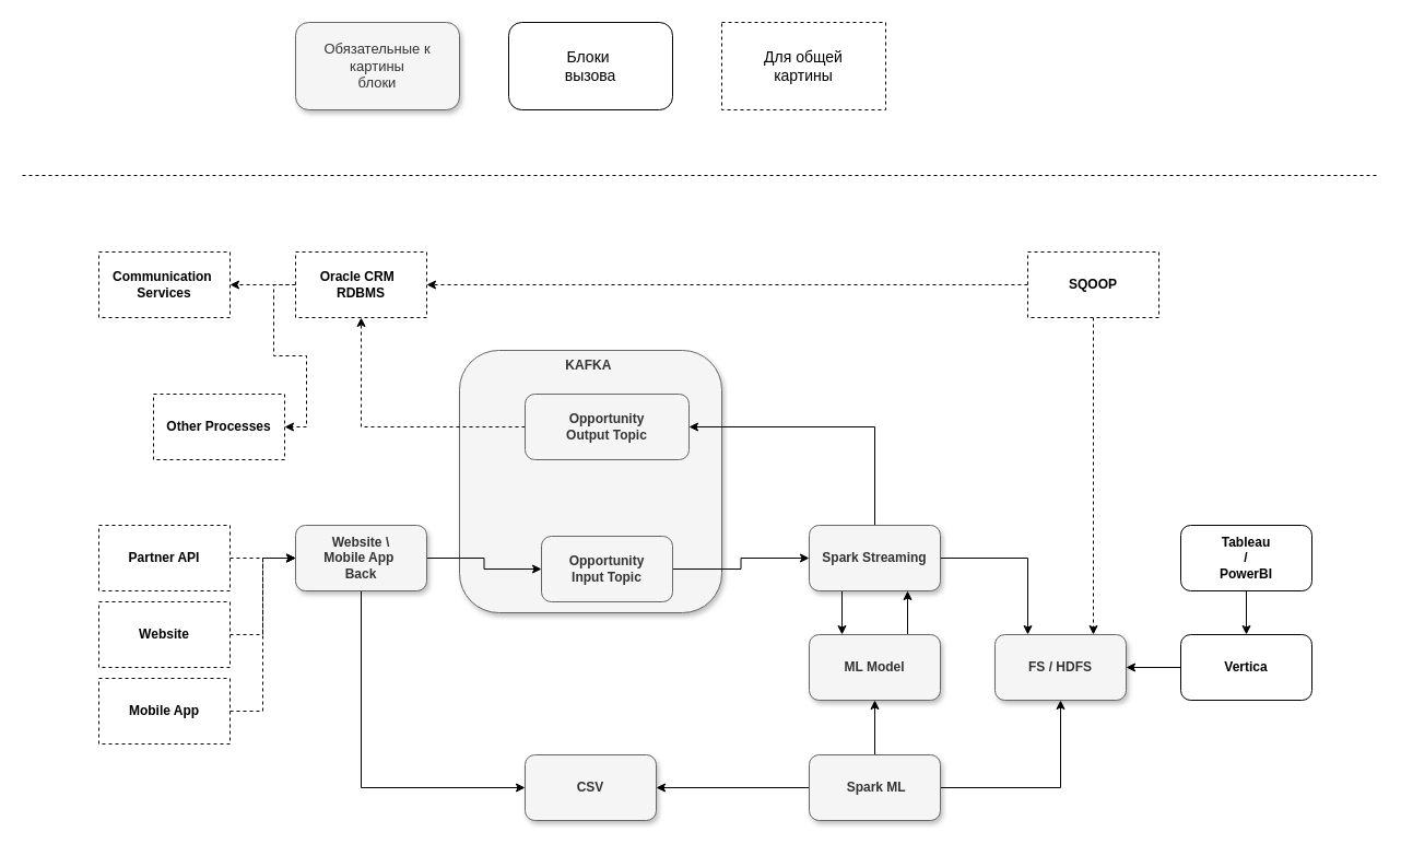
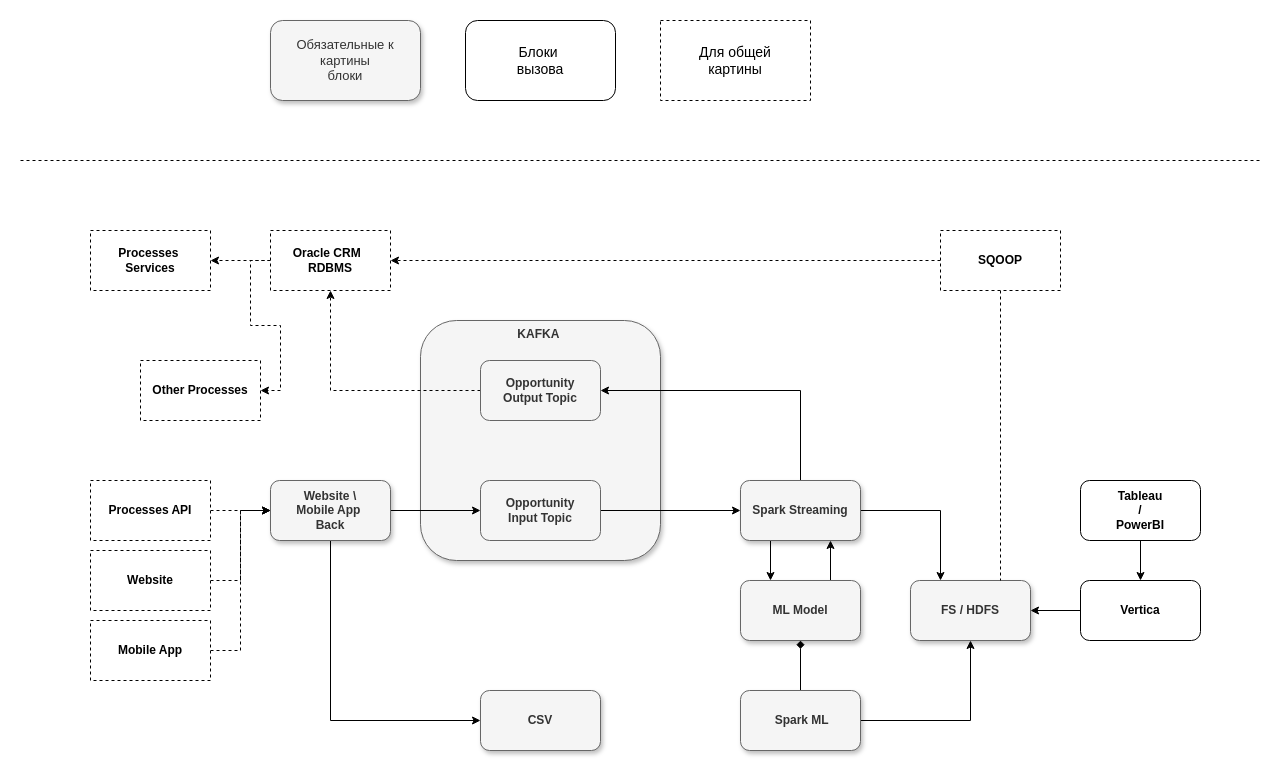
- <mxCell id="32" value="Communication&amp;nbsp;&lt;br style=&quot;font-size: 12px;&quot;&gt;Services" style="rounded=0;whiteSpace=wrap;html=1;dashed=1;fontStyle=1;fontSize=12;" parent="1" vertex="1"><mxGeometry x="90" y="230" width="120" height="60" as="geometry" /></mxCell>
+ <mxCell id="32" value="Processes&amp;nbsp;&lt;br style=&quot;font-size: 12px;&quot;&gt;Services" style="rounded=0;whiteSpace=wrap;html=1;dashed=1;fontStyle=1;fontSize=12;" parent="1" vertex="1"><mxGeometry x="90" y="230" width="120" height="60" as="geometry" /></mxCell>
- <mxCell id="36" value="Opportunity&lt;br style=&quot;font-size: 12px&quot;&gt;Output Topic" style="rounded=1;whiteSpace=wrap;html=1;fontStyle=1;fontSize=12;fillColor=#f5f5f5;strokeColor=#666666;fontColor=#333333;" parent="1" vertex="1"><mxGeometry x="480" y="360" width="150" height="60" as="geometry" /></mxCell>
+ <mxCell id="36" value="Opportunity&lt;br style=&quot;font-size: 12px&quot;&gt;Output Topic" style="rounded=1;whiteSpace=wrap;html=1;fontStyle=1;fontSize=12;fillColor=#f5f5f5;strokeColor=#666666;fontColor=#333333;" parent="1" vertex="1"><mxGeometry x="480" y="360" width="120" height="60" as="geometry" /></mxCell>
- <mxCell id="22" value="Partner API" style="rounded=0;whiteSpace=wrap;html=1;dashed=1;fontStyle=1;fontSize=12;" parent="1" vertex="1"><mxGeometry x="90" y="480" width="120" height="60" as="geometry" /></mxCell>
+ <mxCell id="22" value="Processes API" style="rounded=0;whiteSpace=wrap;html=1;dashed=1;fontStyle=1;fontSize=12;" parent="1" vertex="1"><mxGeometry x="90" y="480" width="120" height="60" as="geometry" /></mxCell>
- <mxCell id="16" value="Opportunity &lt;br style=&quot;font-size: 12px&quot;&gt;Input Topic" style="rounded=1;whiteSpace=wrap;html=1;fontStyle=1;fontSize=12;fillColor=#f5f5f5;strokeColor=#666666;fontColor=#333333;" parent="1" vertex="1"><mxGeometry x="495" y="490" width="120" height="60" as="geometry" /></mxCell>
+ <mxCell id="16" value="Opportunity &lt;br style=&quot;font-size: 12px&quot;&gt;Input Topic" style="rounded=1;whiteSpace=wrap;html=1;fontStyle=1;fontSize=12;fillColor=#f5f5f5;strokeColor=#666666;fontColor=#333333;" parent="1" vertex="1"><mxGeometry x="480" y="480" width="120" height="60" as="geometry" /></mxCell>
- <mxCell id="33" value="" style="edgeStyle=orthogonalEdgeStyle;rounded=0;orthogonalLoop=1;jettySize=auto;html=1;entryX=0.75;entryY=0;entryDx=0;entryDy=0;dashed=1;fontStyle=1;fontSize=12;" parent="1" source="35" target="7" edge="1"><mxGeometry relative="1" as="geometry"><mxPoint x="890" y="430" as="targetPoint" /></mxGeometry></mxCell>
+ <mxCell id="33" value="" style="edgeStyle=orthogonalEdgeStyle;rounded=0;orthogonalLoop=1;jettySize=auto;html=1;entryX=0.75;entryY=0;entryDx=0;entryDy=0;dashed=1;fontStyle=1;fontSize=12;endArrow=none;" parent="1" source="35" target="7" edge="1"><mxGeometry relative="1" as="geometry"><mxPoint x="890" y="430" as="targetPoint" /></mxGeometry></mxCell>
- <mxCell id="3" value="" style="edgeStyle=orthogonalEdgeStyle;rounded=0;orthogonalLoop=1;jettySize=auto;html=1;fontStyle=1;fontSize=12;" parent="1" source="6" target="13" edge="1"><mxGeometry relative="1" as="geometry" /></mxCell>
+ <mxCell id="3" value="" style="edgeStyle=orthogonalEdgeStyle;rounded=0;orthogonalLoop=1;jettySize=auto;html=1;fontStyle=1;fontSize=12;endArrow=diamond;" parent="1" source="6" target="13" edge="1"><mxGeometry relative="1" as="geometry" /></mxCell>
- <mxCell id="4" value="" style="edgeStyle=orthogonalEdgeStyle;rounded=0;orthogonalLoop=1;jettySize=auto;html=1;entryX=1;entryY=0.5;entryDx=0;entryDy=0;fontStyle=1;fontSize=12;" parent="1" source="6" target="20" edge="1"><mxGeometry relative="1" as="geometry"><mxPoint x="580" y="670" as="targetPoint" /></mxGeometry></mxCell>
